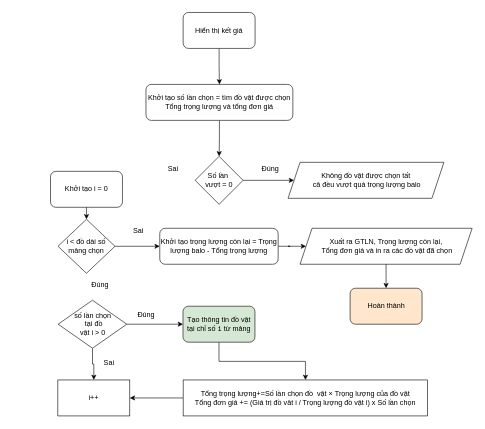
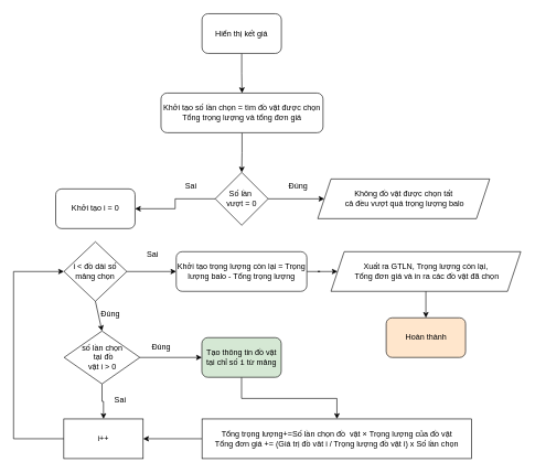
+ <mxCell id="6" value="" style="edgeStyle=orthogonalEdgeStyle;rounded=0;orthogonalLoop=1;jettySize=auto;html=1;" edge="1" parent="1" source="8" target="10"><mxGeometry relative="1" as="geometry" /></mxCell>
- <mxCell id="34" value="" style="endArrow=classic;html=1;rounded=0;exitX=0.5;exitY=1;exitDx=0;exitDy=0;entryX=0.5;entryY=0;entryDx=0;entryDy=0;" edge="1" parent="1" source="10" target="11"><mxGeometry width="50" height="50" relative="1" as="geometry"><mxPoint x="340" y="280" as="sourcePoint" /><mxPoint x="390" y="230" as="targetPoint" /></mxGeometry></mxCell>
+ <mxCell id="30" value="" style="endArrow=classic;html=1;rounded=0;exitX=0.5;exitY=1;exitDx=0;exitDy=0;entryX=0.5;entryY=0;entryDx=0;entryDy=0;" edge="1" parent="1" source="11" target="14"><mxGeometry width="50" height="50" relative="1" as="geometry"><mxPoint x="340" y="710" as="sourcePoint" /><mxPoint x="144" y="510" as="targetPoint" /></mxGeometry></mxCell>
+ <mxCell id="33" value="" style="endArrow=classic;html=1;rounded=0;exitX=0;exitY=0.5;exitDx=0;exitDy=0;entryX=0;entryY=0.5;entryDx=0;entryDy=0;" edge="1" parent="1" source="23" target="11"><mxGeometry width="50" height="50" relative="1" as="geometry"><mxPoint x="340" y="680" as="sourcePoint" /><mxPoint x="390" y="630" as="targetPoint" /><Array as="points"><mxPoint x="20" y="663" /><mxPoint x="20" y="410" /></Array></mxGeometry></mxCell>
